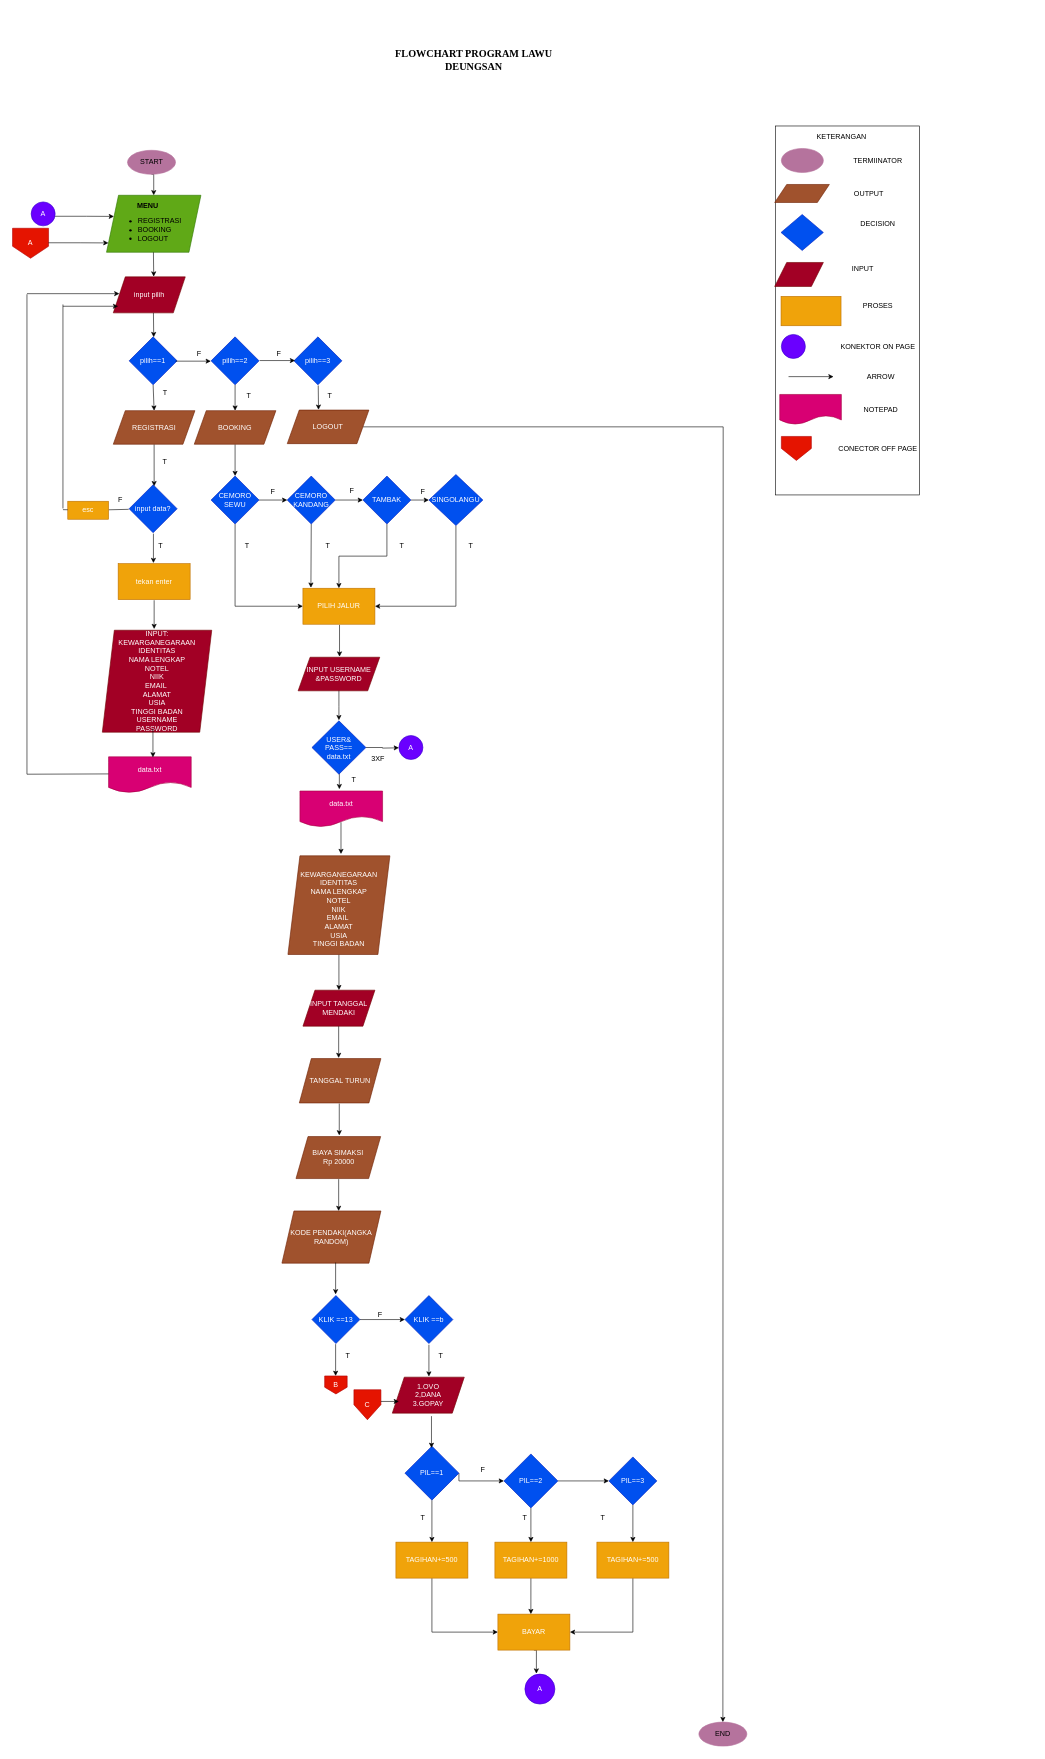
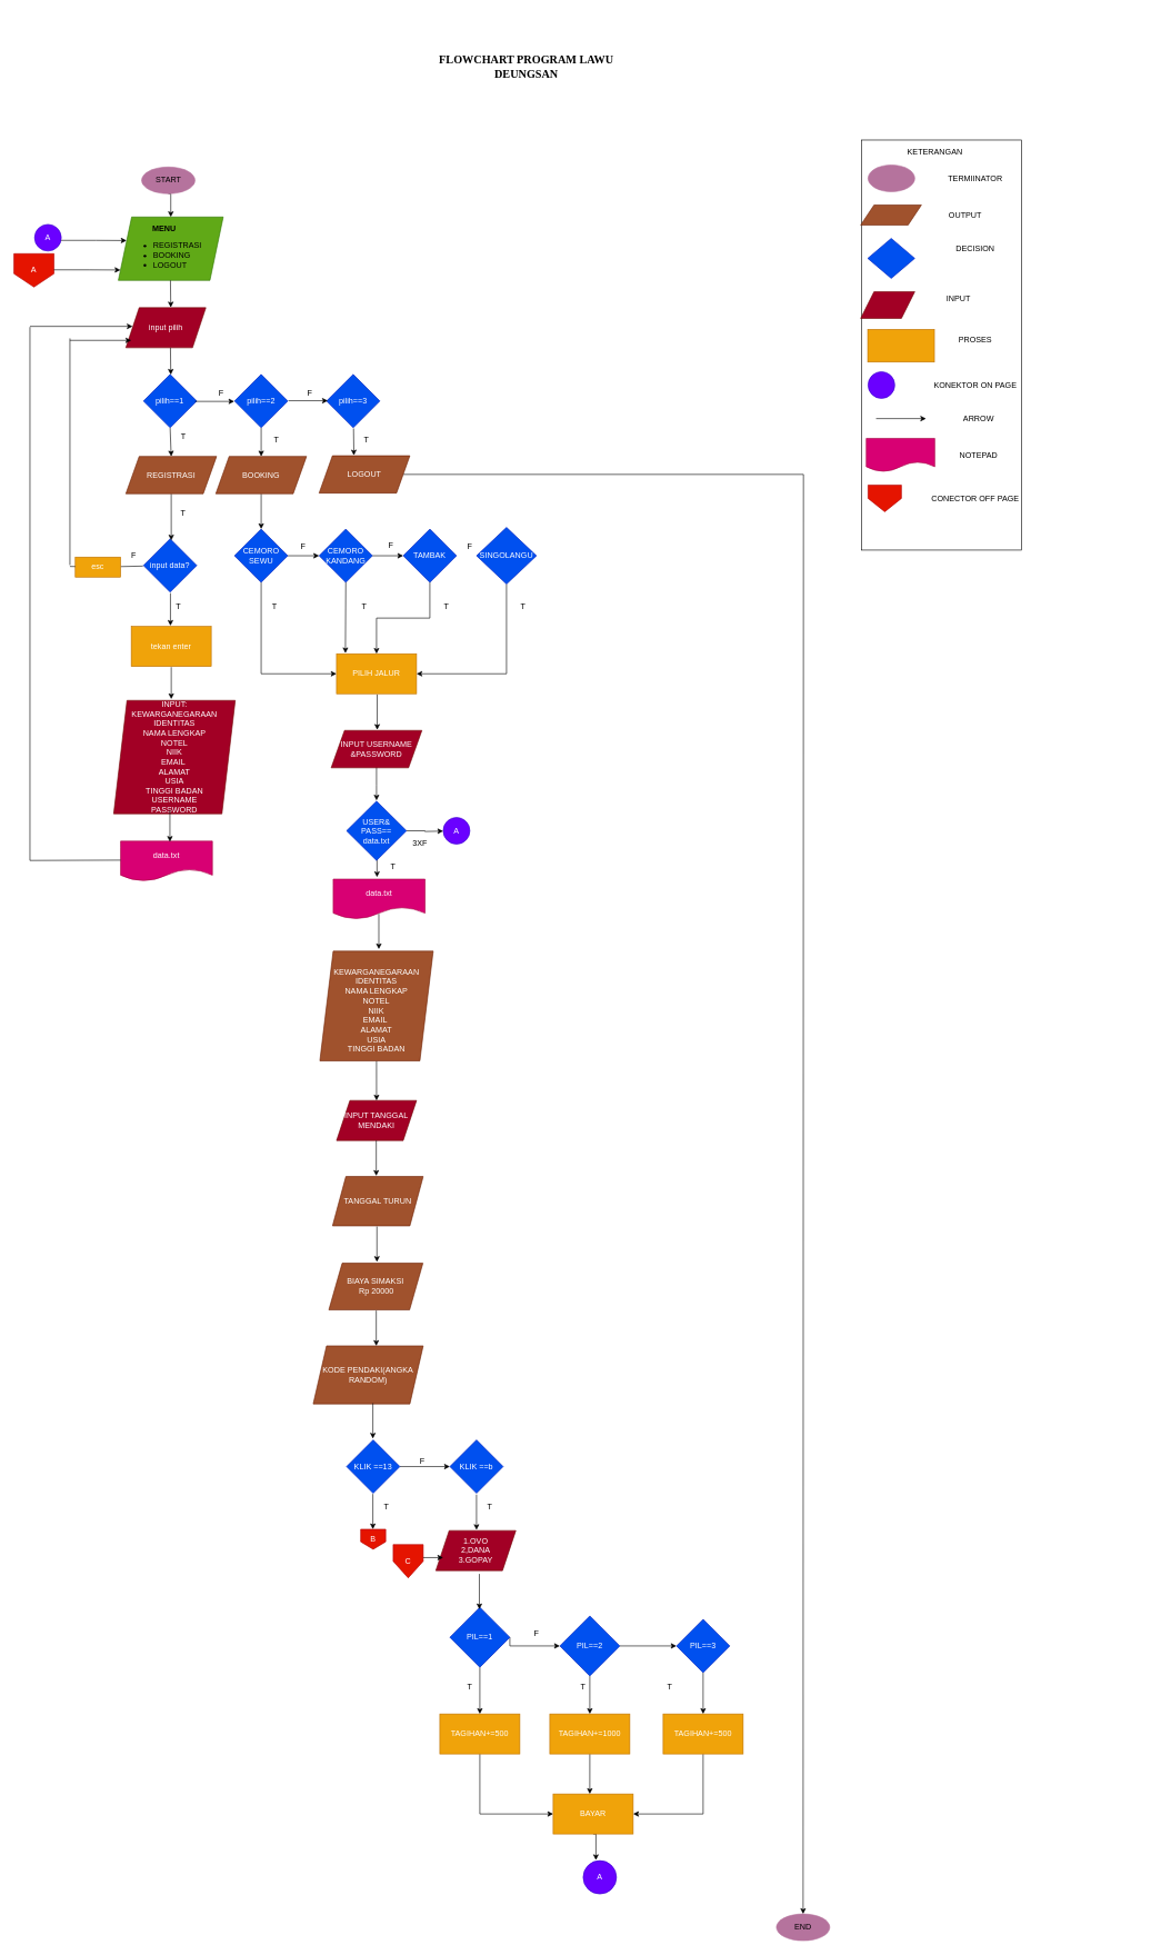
- <mxCell id="14" style="edgeStyle=none;rounded=0;orthogonalLoop=1;jettySize=auto;html=1;exitX=1;exitY=0.5;exitDx=0;exitDy=0;entryX=0;entryY=0.5;entryDx=0;entryDy=0;" parent="1" source="16" target="18" edge="1"><mxGeometry relative="1" as="geometry" /></mxCell>
